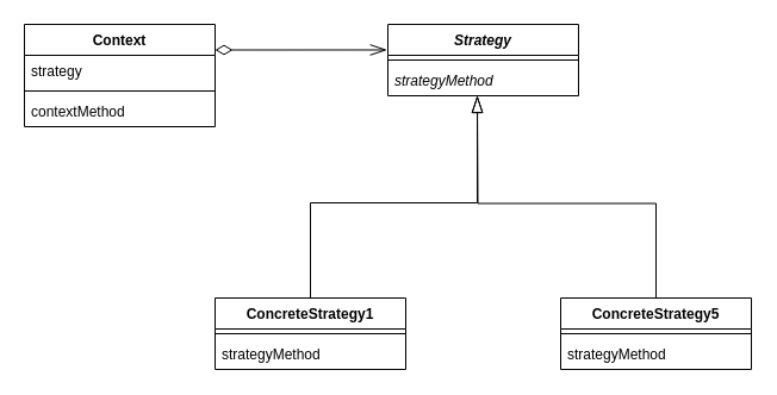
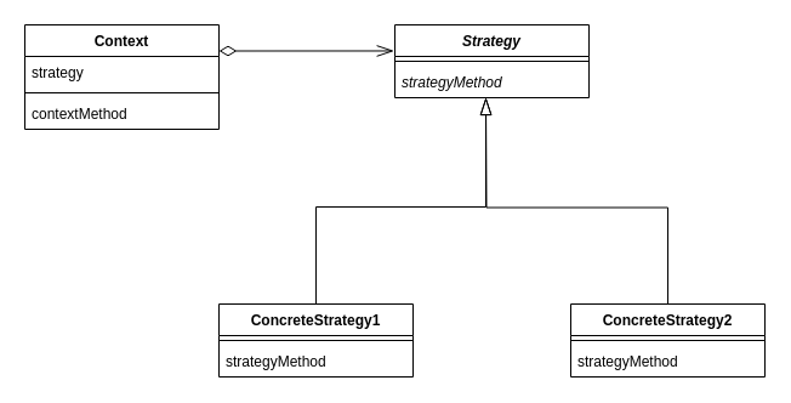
- <mxCell id="10" value="ConcreteStrategy5" style="swimlane;fontStyle=1;align=center;verticalAlign=top;childLayout=stackLayout;horizontal=1;startSize=26;horizontalStack=0;resizeParent=1;resizeParentMax=0;resizeLast=0;collapsible=1;marginBottom=0;fillColor=none;" vertex="1" parent="1"><mxGeometry x="470" y="250" width="160" height="60" as="geometry" /></mxCell>
+ <mxCell id="10" value="ConcreteStrategy2" style="swimlane;fontStyle=1;align=center;verticalAlign=top;childLayout=stackLayout;horizontal=1;startSize=26;horizontalStack=0;resizeParent=1;resizeParentMax=0;resizeLast=0;collapsible=1;marginBottom=0;fillColor=none;" vertex="1" parent="1"><mxGeometry x="470" y="250" width="160" height="60" as="geometry" /></mxCell>
